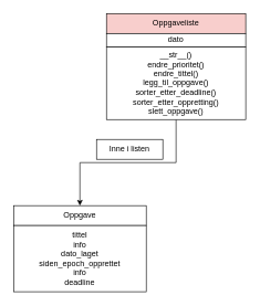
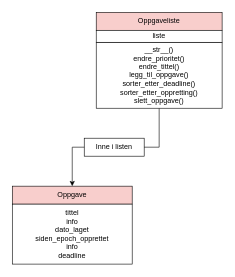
- <mxCell id="8" value="dato" style="whiteSpace=wrap;html=1;" vertex="1" parent="1"><mxGeometry x="160" y="50" width="210" height="20" as="geometry" /></mxCell>
+ <mxCell id="8" value="liste" style="whiteSpace=wrap;html=1;" vertex="1" parent="1"><mxGeometry x="160" y="50" width="210" height="20" as="geometry" /></mxCell>
- <mxCell id="7" value="Inne i listen" style="whiteSpace=wrap;html=1;direction=west;" vertex="1" parent="1"><mxGeometry x="145" y="210" width="100" height="30" as="geometry" /></mxCell>
+ <mxCell id="7" value="Inne i listen" style="whiteSpace=wrap;html=1;direction=west;" vertex="1" parent="1"><mxGeometry x="140" y="230" width="100" height="30" as="geometry" /></mxCell>
- <mxCell id="5" value="Oppgave" style="whiteSpace=wrap;html=1;" vertex="1" parent="1"><mxGeometry x="20" y="310" width="200" height="30" as="geometry" /></mxCell>
+ <mxCell id="5" value="Oppgave" style="whiteSpace=wrap;html=1;fillColor=#f8cecc;" vertex="1" parent="1"><mxGeometry x="20" y="310" width="200" height="30" as="geometry" /></mxCell>
